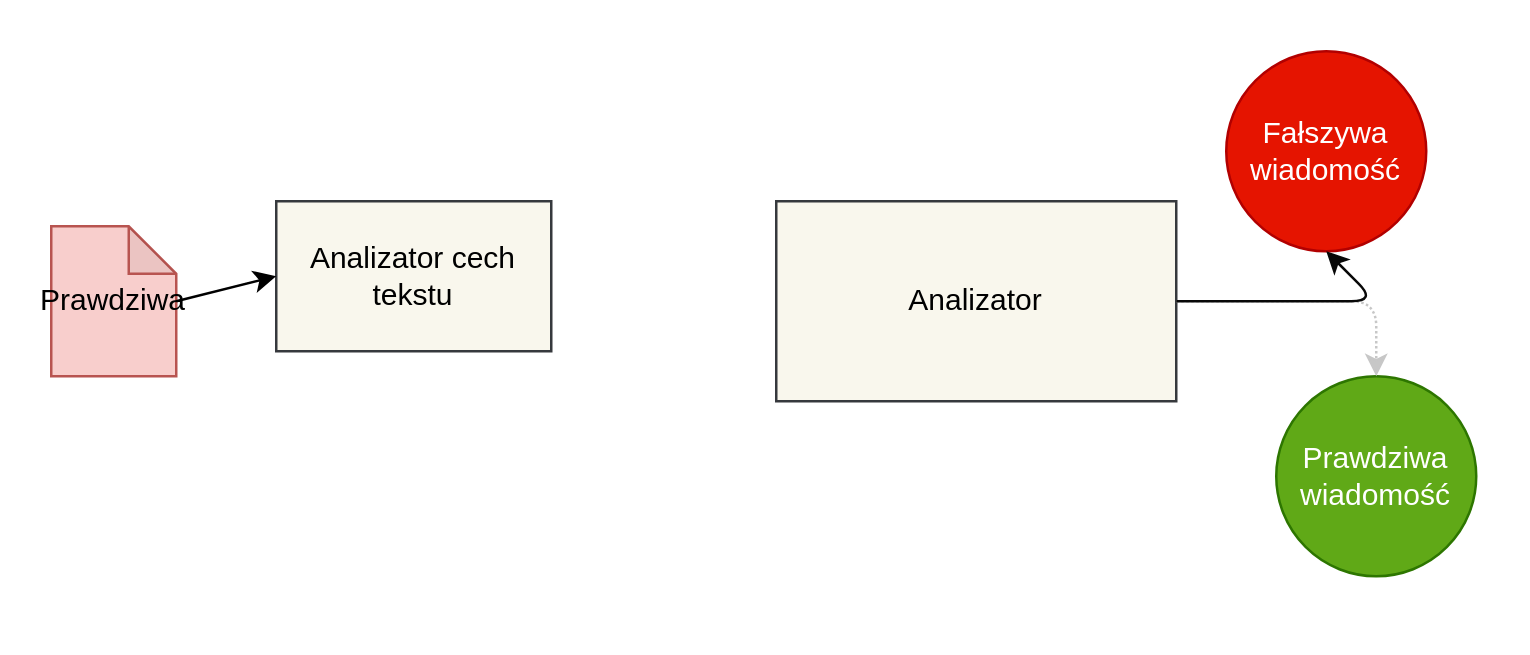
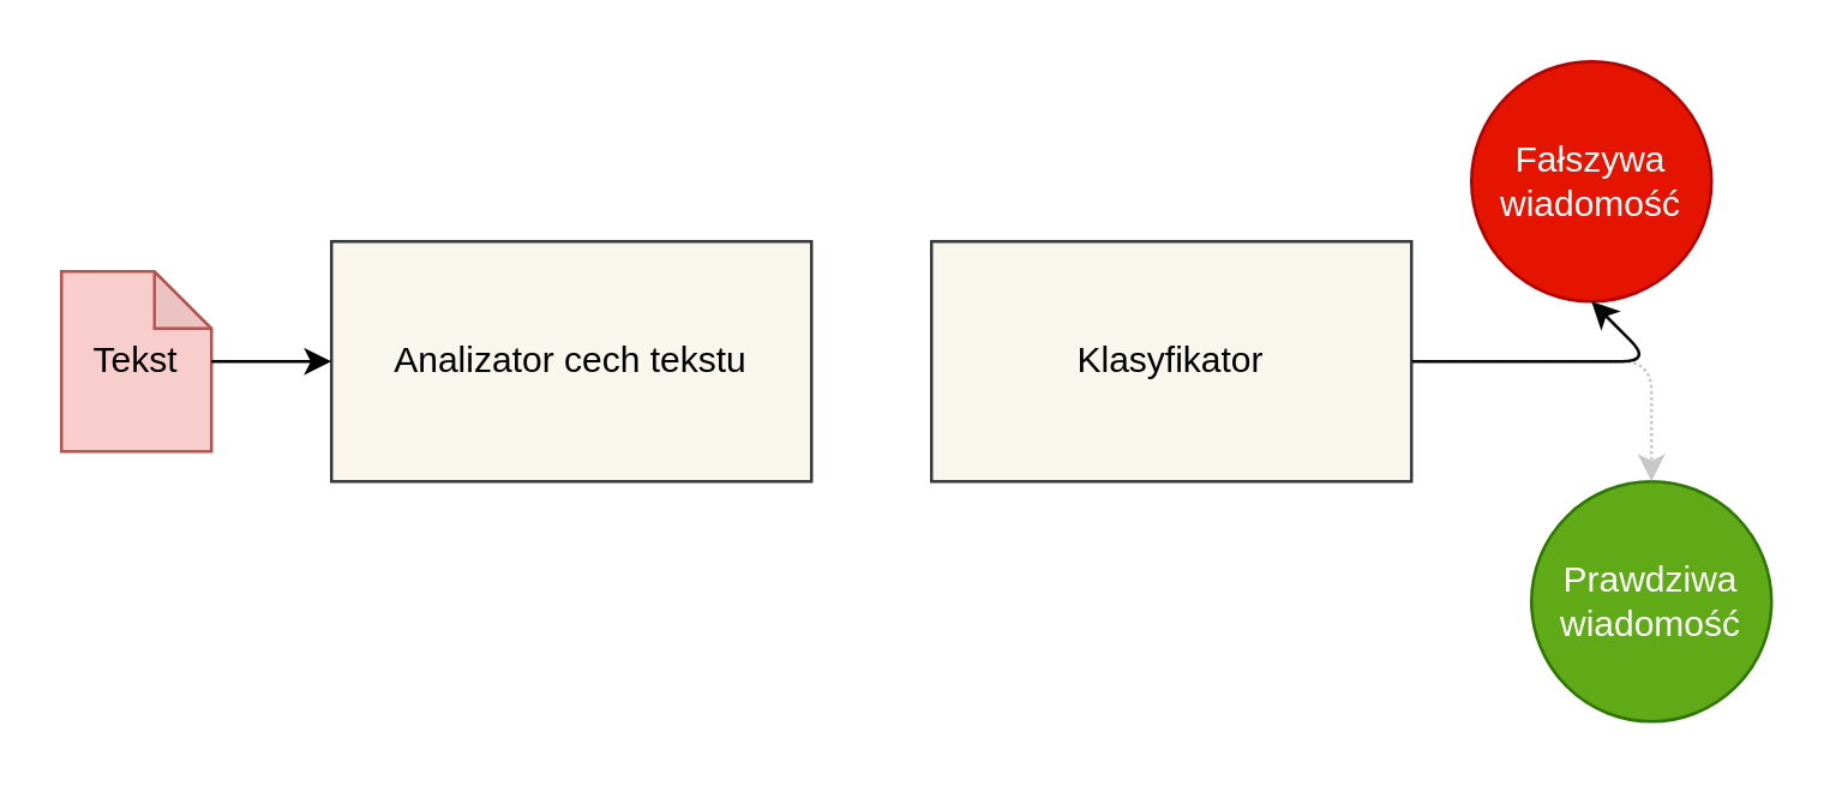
- <mxCell id="2" value="Analizator cech tekstu" style="rounded=0;whiteSpace=wrap;html=1;fillColor=#f9f7ed;strokeColor=#36393d;" vertex="1" parent="1"><mxGeometry x="110" y="80" width="110" height="60" as="geometry" /></mxCell>
+ <mxCell id="2" value="Analizator cech tekstu" style="rounded=0;whiteSpace=wrap;html=1;fillColor=#f9f7ed;strokeColor=#36393d;" vertex="1" parent="1"><mxGeometry x="110" y="80" width="160" height="80" as="geometry" /></mxCell>
- <mxCell id="7" value="Prawdziwa" style="shape=note;whiteSpace=wrap;html=1;backgroundOutline=1;darkOpacity=0.05;size=19;fillColor=#f8cecc;strokeColor=#b85450;" vertex="1" parent="1"><mxGeometry x="20" y="90" width="50" height="60" as="geometry" /></mxCell>
+ <mxCell id="7" value="Tekst" style="shape=note;whiteSpace=wrap;html=1;backgroundOutline=1;darkOpacity=0.05;size=19;fillColor=#f8cecc;strokeColor=#b85450;" vertex="1" parent="1"><mxGeometry x="20" y="90" width="50" height="60" as="geometry" /></mxCell>
- <mxCell id="3" value="Analizator" style="rounded=0;whiteSpace=wrap;html=1;fillColor=#f9f7ed;strokeColor=#36393d;" vertex="1" parent="1"><mxGeometry x="310" y="80" width="160" height="80" as="geometry" /></mxCell>
+ <mxCell id="3" value="Klasyfikator" style="rounded=0;whiteSpace=wrap;html=1;fillColor=#f9f7ed;strokeColor=#36393d;" vertex="1" parent="1"><mxGeometry x="310" y="80" width="160" height="80" as="geometry" /></mxCell>
- <mxCell id="5" value="Prawdziwa wiadomość" style="ellipse;whiteSpace=wrap;html=1;aspect=fixed;fillColor=#60a917;strokeColor=#2D7600;fontColor=#ffffff;" vertex="1" parent="1"><mxGeometry x="510" y="150" width="80" height="80" as="geometry" /></mxCell>
+ <mxCell id="5" value="Prawdziwa wiadomość" style="ellipse;whiteSpace=wrap;html=1;aspect=fixed;fillColor=#60a917;strokeColor=#2D7600;fontColor=#ffffff;" vertex="1" parent="1"><mxGeometry x="510" y="160" width="80" height="80" as="geometry" /></mxCell>
